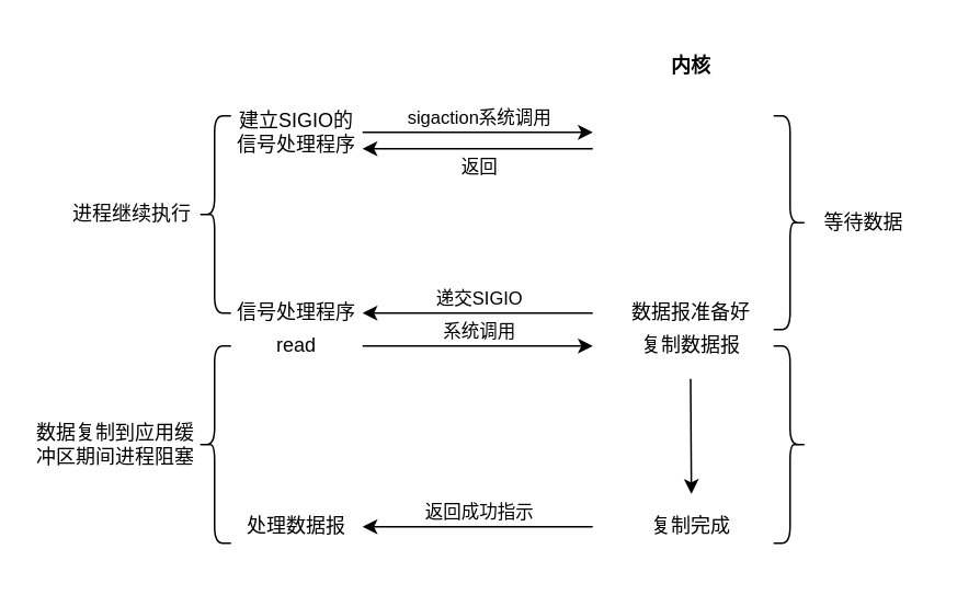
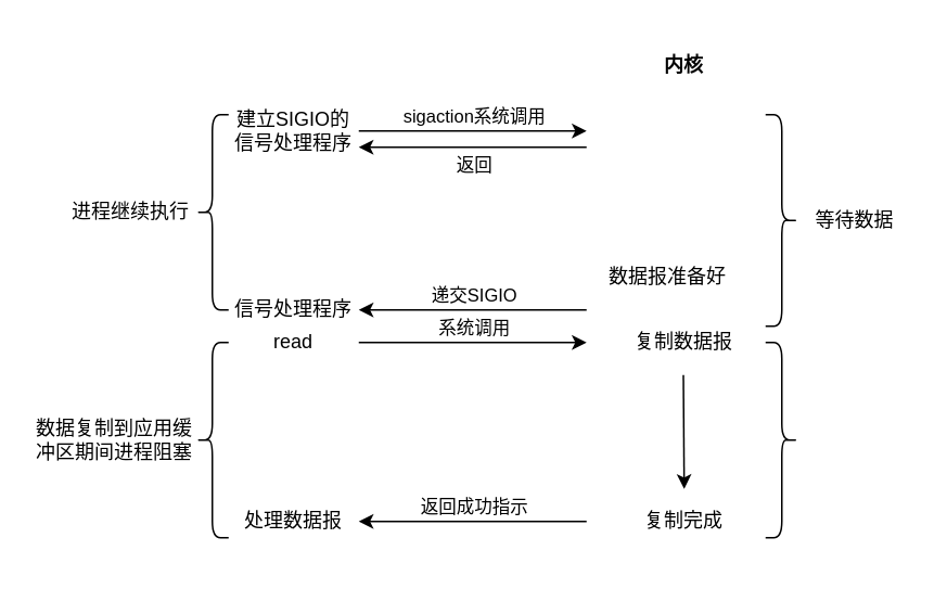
- <mxCell id="6" value="数据报准备好" style="text;html=1;strokeColor=none;fillColor=none;align=center;verticalAlign=middle;whiteSpace=wrap;rounded=0;" vertex="1" parent="1"><mxGeometry x="380" y="180" width="80" height="20" as="geometry" /></mxCell>
+ <mxCell id="6" value="数据报准备好" style="text;html=1;strokeColor=none;fillColor=none;align=center;verticalAlign=middle;whiteSpace=wrap;rounded=0;" vertex="1" parent="1"><mxGeometry x="370" y="160" width="80" height="20" as="geometry" /></mxCell>
